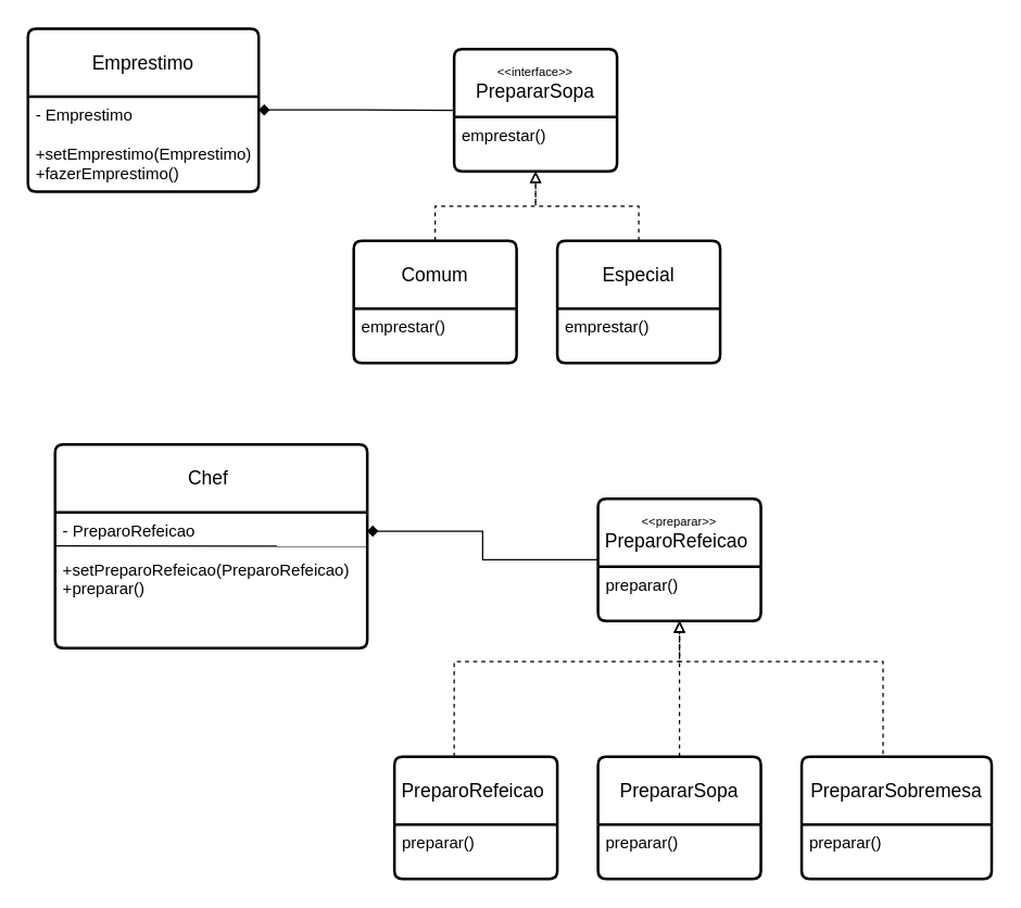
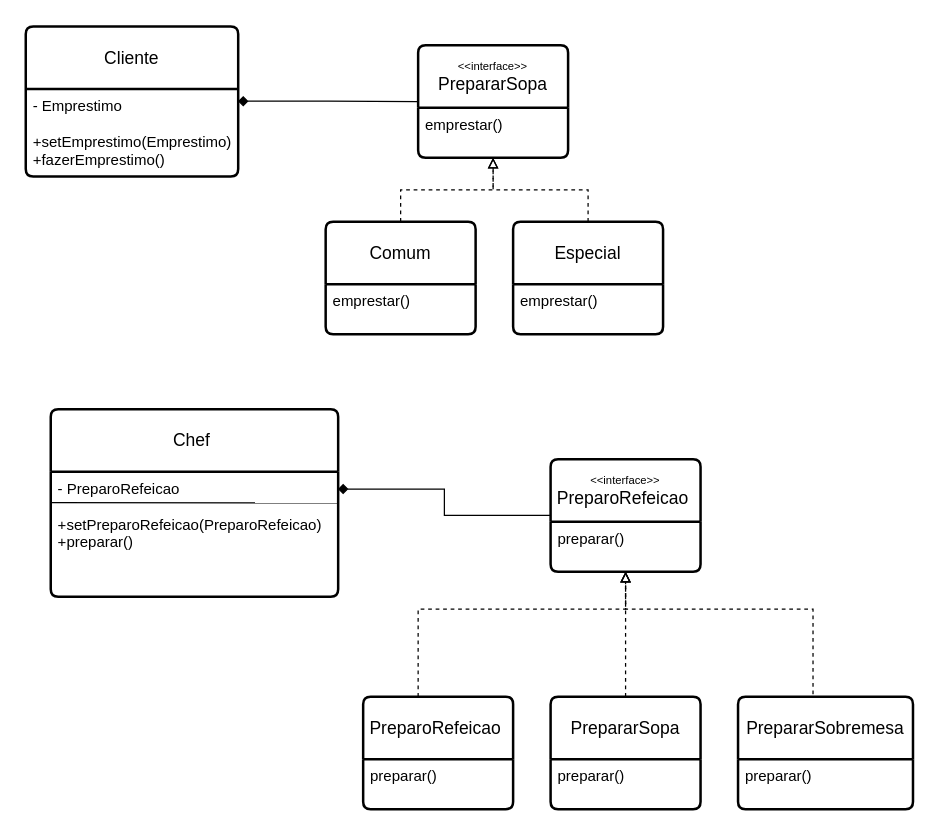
- <mxCell id="2" value="Emprestimo" style="swimlane;childLayout=stackLayout;horizontal=1;startSize=50;horizontalStack=0;rounded=1;fontSize=14;fontStyle=0;strokeWidth=2;resizeParent=0;resizeLast=1;shadow=0;dashed=0;align=center;arcSize=4;whiteSpace=wrap;html=1;" parent="1" vertex="1"><mxGeometry x="20" y="20.75" width="170" height="120" as="geometry" /></mxCell>
+ <mxCell id="2" value="Cliente" style="swimlane;childLayout=stackLayout;horizontal=1;startSize=50;horizontalStack=0;rounded=1;fontSize=14;fontStyle=0;strokeWidth=2;resizeParent=0;resizeLast=1;shadow=0;dashed=0;align=center;arcSize=4;whiteSpace=wrap;html=1;" parent="1" vertex="1"><mxGeometry x="20" y="20.75" width="170" height="120" as="geometry" /></mxCell>
- <mxCell id="16" value="&lt;div style=&quot;font-size: 9px;&quot;&gt;&amp;lt;&amp;lt;preparar&amp;gt;&amp;gt;&lt;/div&gt;PreparoRefeicao&amp;nbsp;" style="swimlane;childLayout=stackLayout;horizontal=1;startSize=50;horizontalStack=0;rounded=1;fontSize=14;fontStyle=0;strokeWidth=2;resizeParent=0;resizeLast=1;shadow=0;dashed=0;align=center;arcSize=4;whiteSpace=wrap;html=1;" parent="1" vertex="1"><mxGeometry x="440" y="367" width="120" height="90" as="geometry" /></mxCell>
+ <mxCell id="16" value="&lt;div style=&quot;font-size: 9px;&quot;&gt;&amp;lt;&amp;lt;interface&amp;gt;&amp;gt;&lt;/div&gt;PreparoRefeicao&amp;nbsp;" style="swimlane;childLayout=stackLayout;horizontal=1;startSize=50;horizontalStack=0;rounded=1;fontSize=14;fontStyle=0;strokeWidth=2;resizeParent=0;resizeLast=1;shadow=0;dashed=0;align=center;arcSize=4;whiteSpace=wrap;html=1;" parent="1" vertex="1"><mxGeometry x="440" y="367" width="120" height="90" as="geometry" /></mxCell>
